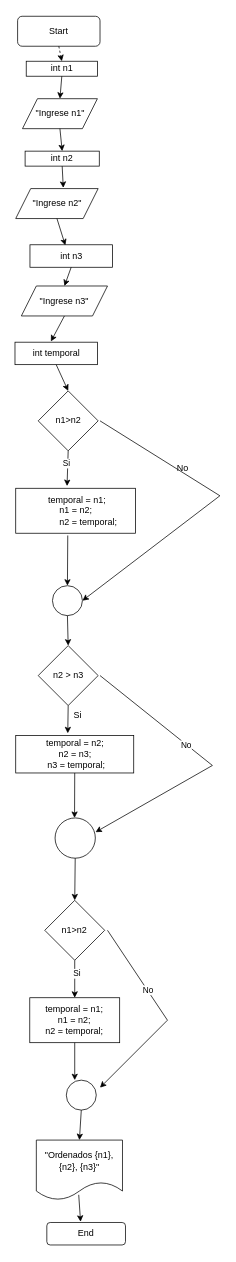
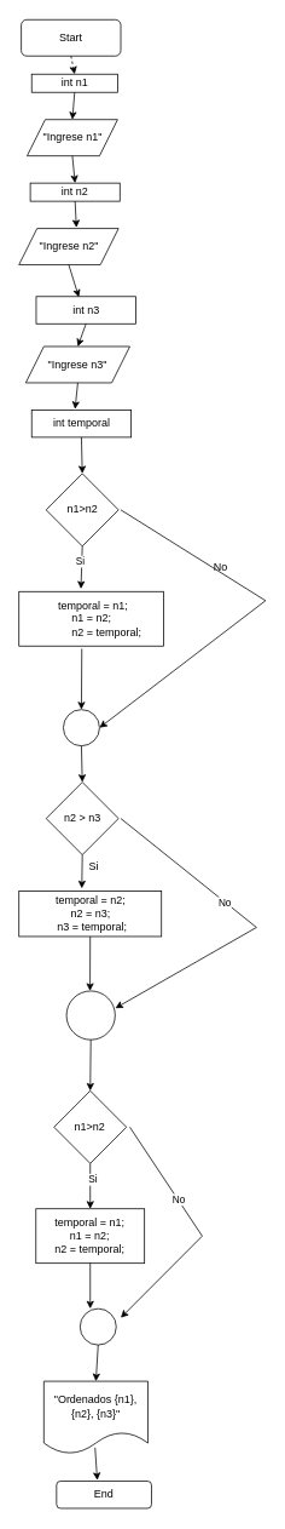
- <mxCell id="9" value="int temporal" style="rounded=0;whiteSpace=wrap;html=1;" vertex="1" parent="1"><mxGeometry x="19.5" y="455" width="110" height="30" as="geometry" /></mxCell>
+ <mxCell id="9" value="int temporal" style="rounded=0;whiteSpace=wrap;html=1;" vertex="1" parent="1"><mxGeometry x="34.5" y="450" width="110" height="30" as="geometry" /></mxCell>
